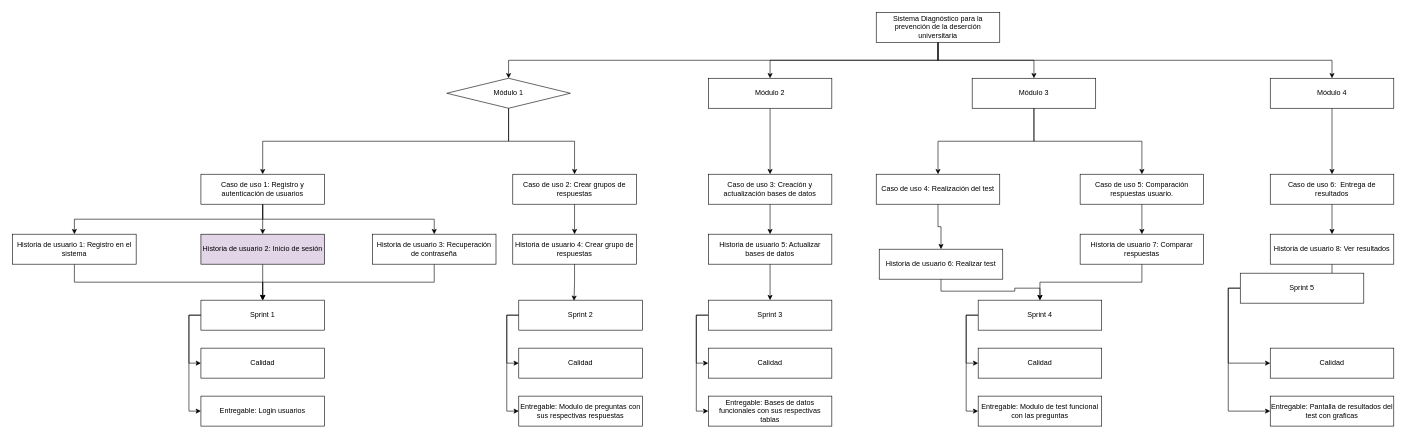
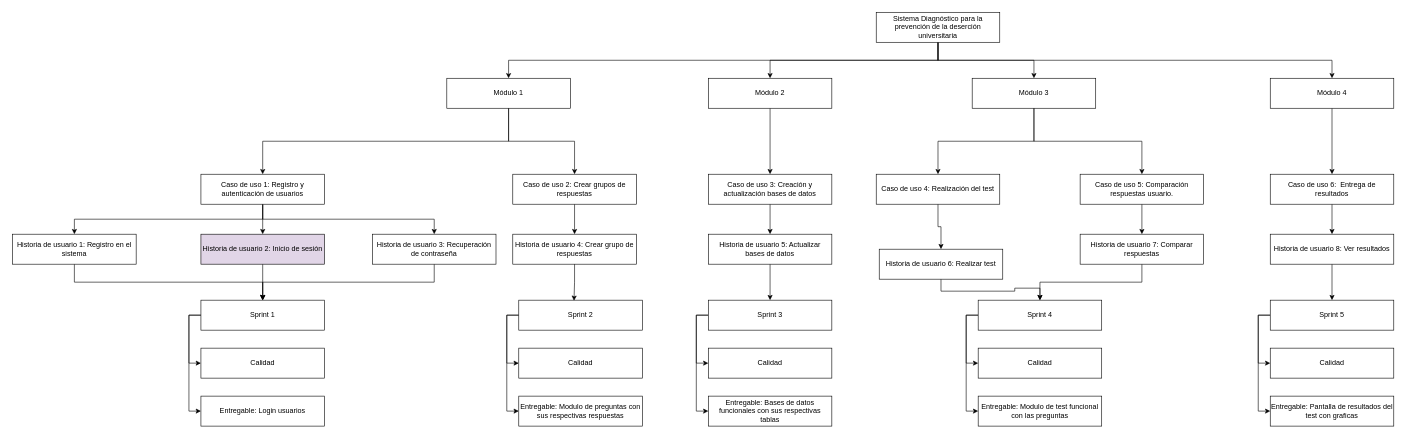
- <mxCell id="8" value="Módulo 1" style="rhombus;whiteSpace=wrap;html=1;" vertex="1" parent="1"><mxGeometry x="744" y="130" width="206" height="50" as="geometry" /></mxCell>
+ <mxCell id="8" value="Módulo 1" style="rounded=0;whiteSpace=wrap;html=1;" vertex="1" parent="1"><mxGeometry x="744" y="130" width="206" height="50" as="geometry" /></mxCell>
- <mxCell id="68" value="Sprint 5" style="rounded=0;whiteSpace=wrap;html=1;" vertex="1" parent="1"><mxGeometry x="2067" y="455" width="206" height="50" as="geometry" /></mxCell>
+ <mxCell id="68" value="Sprint 5" style="rounded=0;whiteSpace=wrap;html=1;" vertex="1" parent="1"><mxGeometry x="2117" y="500" width="206" height="50" as="geometry" /></mxCell>
